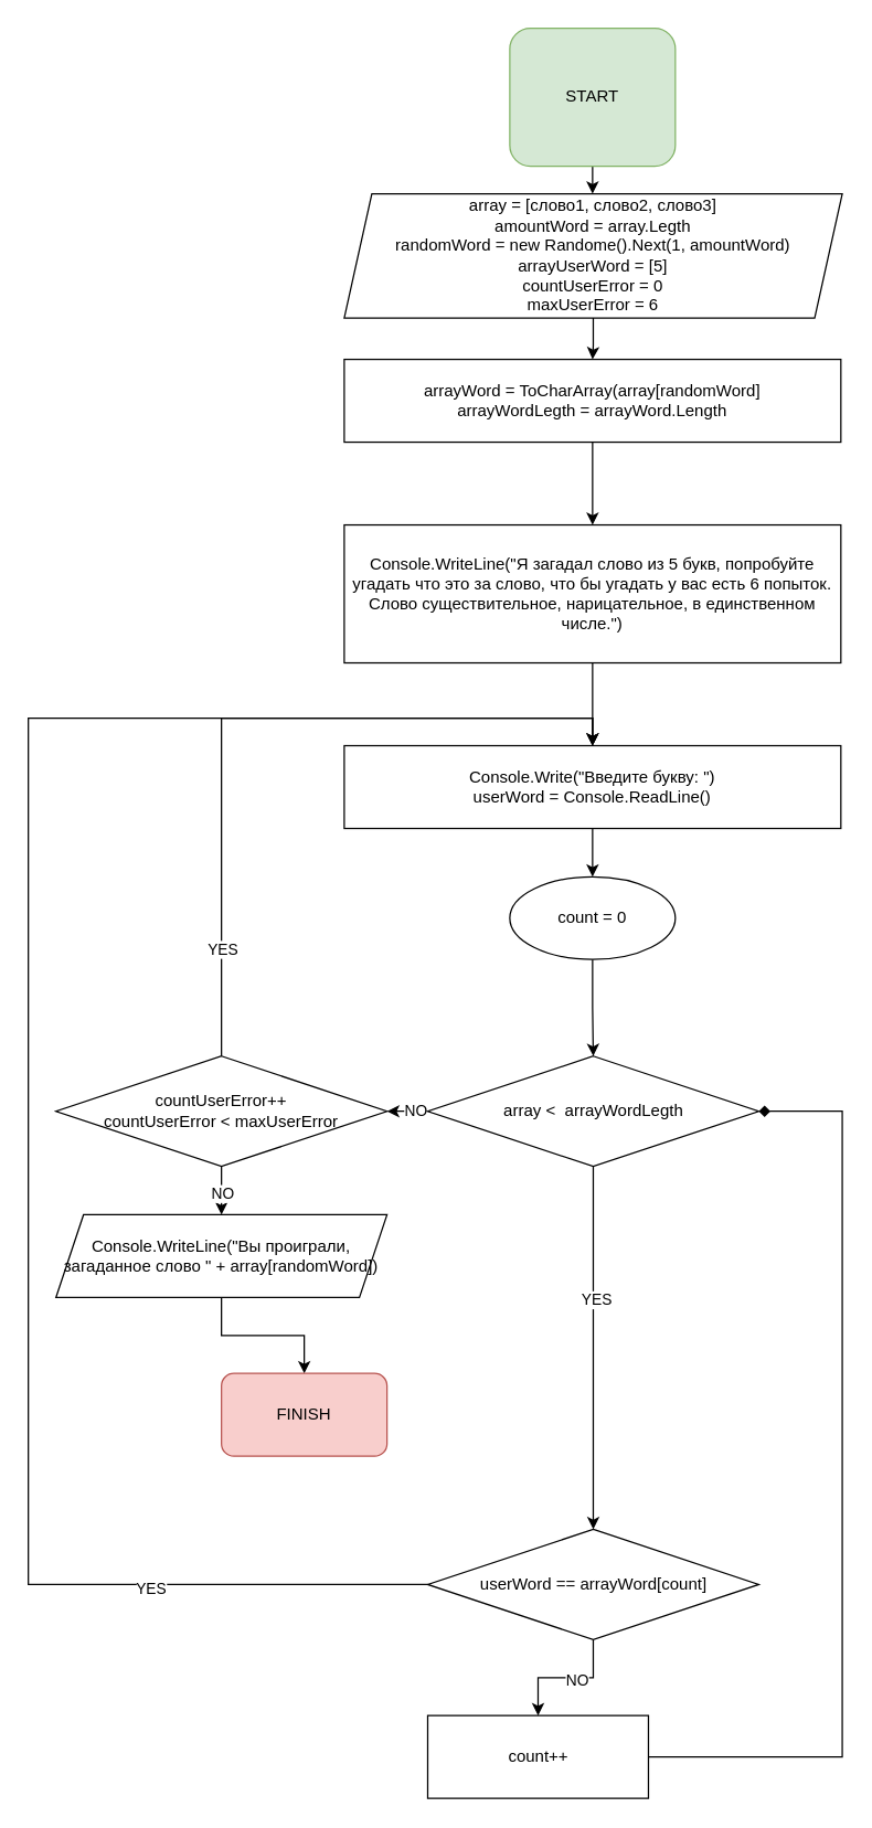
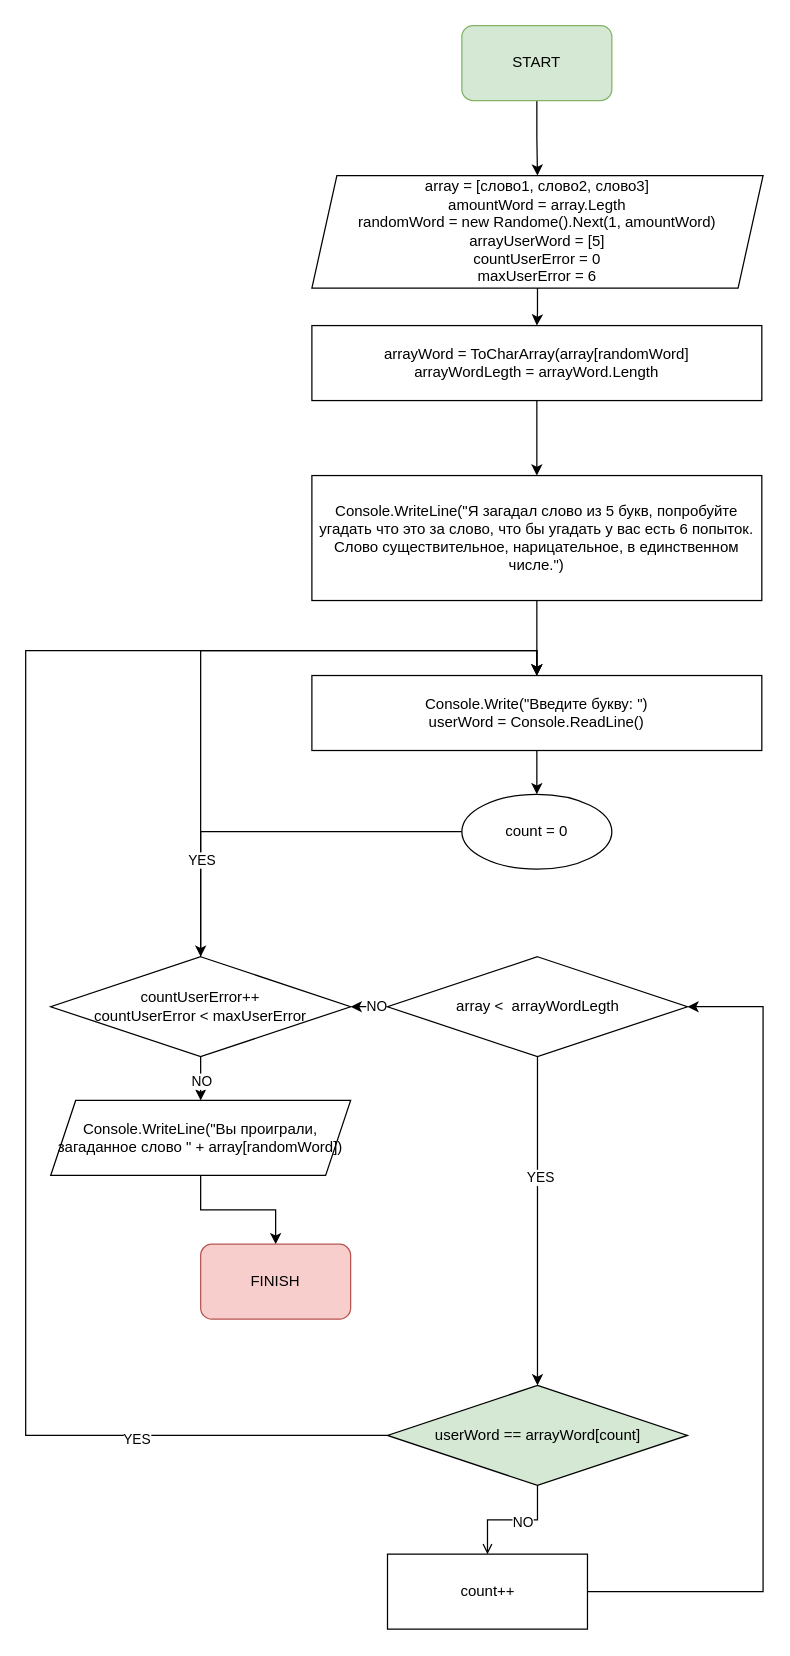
- <mxCell id="3" value="START" style="rounded=1;whiteSpace=wrap;html=1;fillColor=#d5e8d4;strokeColor=#82b366;" vertex="1" parent="1"><mxGeometry x="369" y="20" width="120" height="100" as="geometry" /></mxCell>
+ <mxCell id="3" value="START" style="rounded=1;whiteSpace=wrap;html=1;fillColor=#d5e8d4;strokeColor=#82b366;" vertex="1" parent="1"><mxGeometry x="369" width="120" height="60" as="geometry" y="20" /></mxCell>
- <mxCell id="10" value="" style="edgeStyle=orthogonalEdgeStyle;rounded=0;orthogonalLoop=1;jettySize=auto;html=1;" edge="1" parent="1" source="11" target="16"><mxGeometry relative="1" as="geometry" /></mxCell>
+ <mxCell id="10" value="" style="edgeStyle=orthogonalEdgeStyle;rounded=0;orthogonalLoop=1;jettySize=auto;html=1;" edge="1" parent="1" source="11" target="30"><mxGeometry relative="1" as="geometry" /></mxCell>
- <mxCell id="24" style="edgeStyle=orthogonalEdgeStyle;rounded=0;orthogonalLoop=1;jettySize=auto;html=1;exitX=1;exitY=0.5;exitDx=0;exitDy=0;entryX=1;entryY=0.5;entryDx=0;entryDy=0;endArrow=diamond;" edge="1" parent="1" source="25" target="16"><mxGeometry relative="1" as="geometry"><Array as="points"><mxPoint x="610" y="1273" /><mxPoint x="610" y="805" /></Array></mxGeometry></mxCell>
+ <mxCell id="24" style="edgeStyle=orthogonalEdgeStyle;rounded=0;orthogonalLoop=1;jettySize=auto;html=1;exitX=1;exitY=0.5;exitDx=0;exitDy=0;entryX=1;entryY=0.5;entryDx=0;entryDy=0;" edge="1" parent="1" source="25" target="16"><mxGeometry relative="1" as="geometry"><Array as="points"><mxPoint x="610" y="1273" /><mxPoint x="610" y="805" /></Array></mxGeometry></mxCell>
- <mxCell id="21" value="userWord == arrayWord[count]" style="rhombus;whiteSpace=wrap;html=1;" vertex="1" parent="1"><mxGeometry x="309.5" y="1108" width="240" height="80" as="geometry" /></mxCell>
+ <mxCell id="21" value="userWord == arrayWord[count]" style="rhombus;whiteSpace=wrap;html=1;fillColor=#d5e8d4;" vertex="1" parent="1"><mxGeometry x="309.5" y="1108" width="240" height="80" as="geometry" /></mxCell>
- <mxCell id="19" value="" style="edgeStyle=orthogonalEdgeStyle;rounded=0;orthogonalLoop=1;jettySize=auto;html=1;" edge="1" parent="1" source="21" target="25"><mxGeometry relative="1" as="geometry" /></mxCell>
+ <mxCell id="19" value="" style="edgeStyle=orthogonalEdgeStyle;rounded=0;orthogonalLoop=1;jettySize=auto;html=1;endArrow=open;" edge="1" parent="1" source="21" target="25"><mxGeometry relative="1" as="geometry" /></mxCell>
